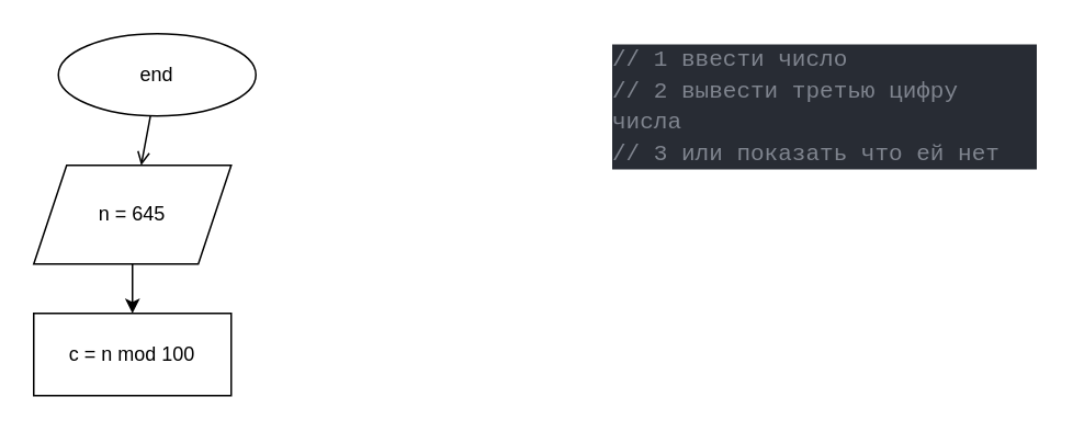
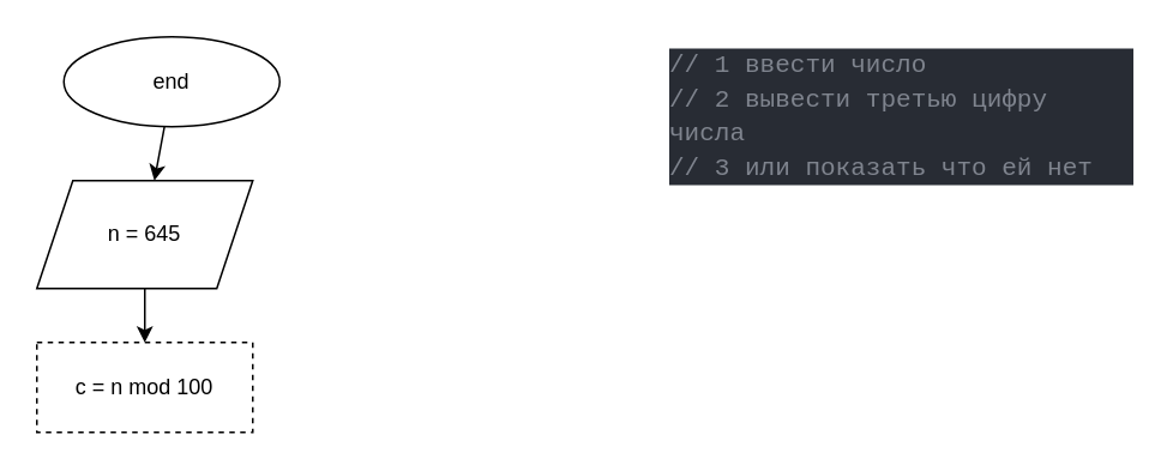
- <mxCell id="3" value="" style="edgeStyle=none;html=1;endArrow=open;" edge="1" parent="1" source="4" target="6"><mxGeometry relative="1" as="geometry" /></mxCell>
+ <mxCell id="3" value="" style="edgeStyle=none;html=1;" edge="1" parent="1" source="4" target="6"><mxGeometry relative="1" as="geometry" /></mxCell>
- <mxCell id="7" value="с = n mod 100" style="whiteSpace=wrap;html=1;" vertex="1" parent="1"><mxGeometry x="20" y="190" width="120" height="50" as="geometry" /></mxCell>
+ <mxCell id="7" value="с = n mod 100" style="whiteSpace=wrap;html=1;dashed=1;" vertex="1" parent="1"><mxGeometry x="20" y="190" width="120" height="50" as="geometry" /></mxCell>
